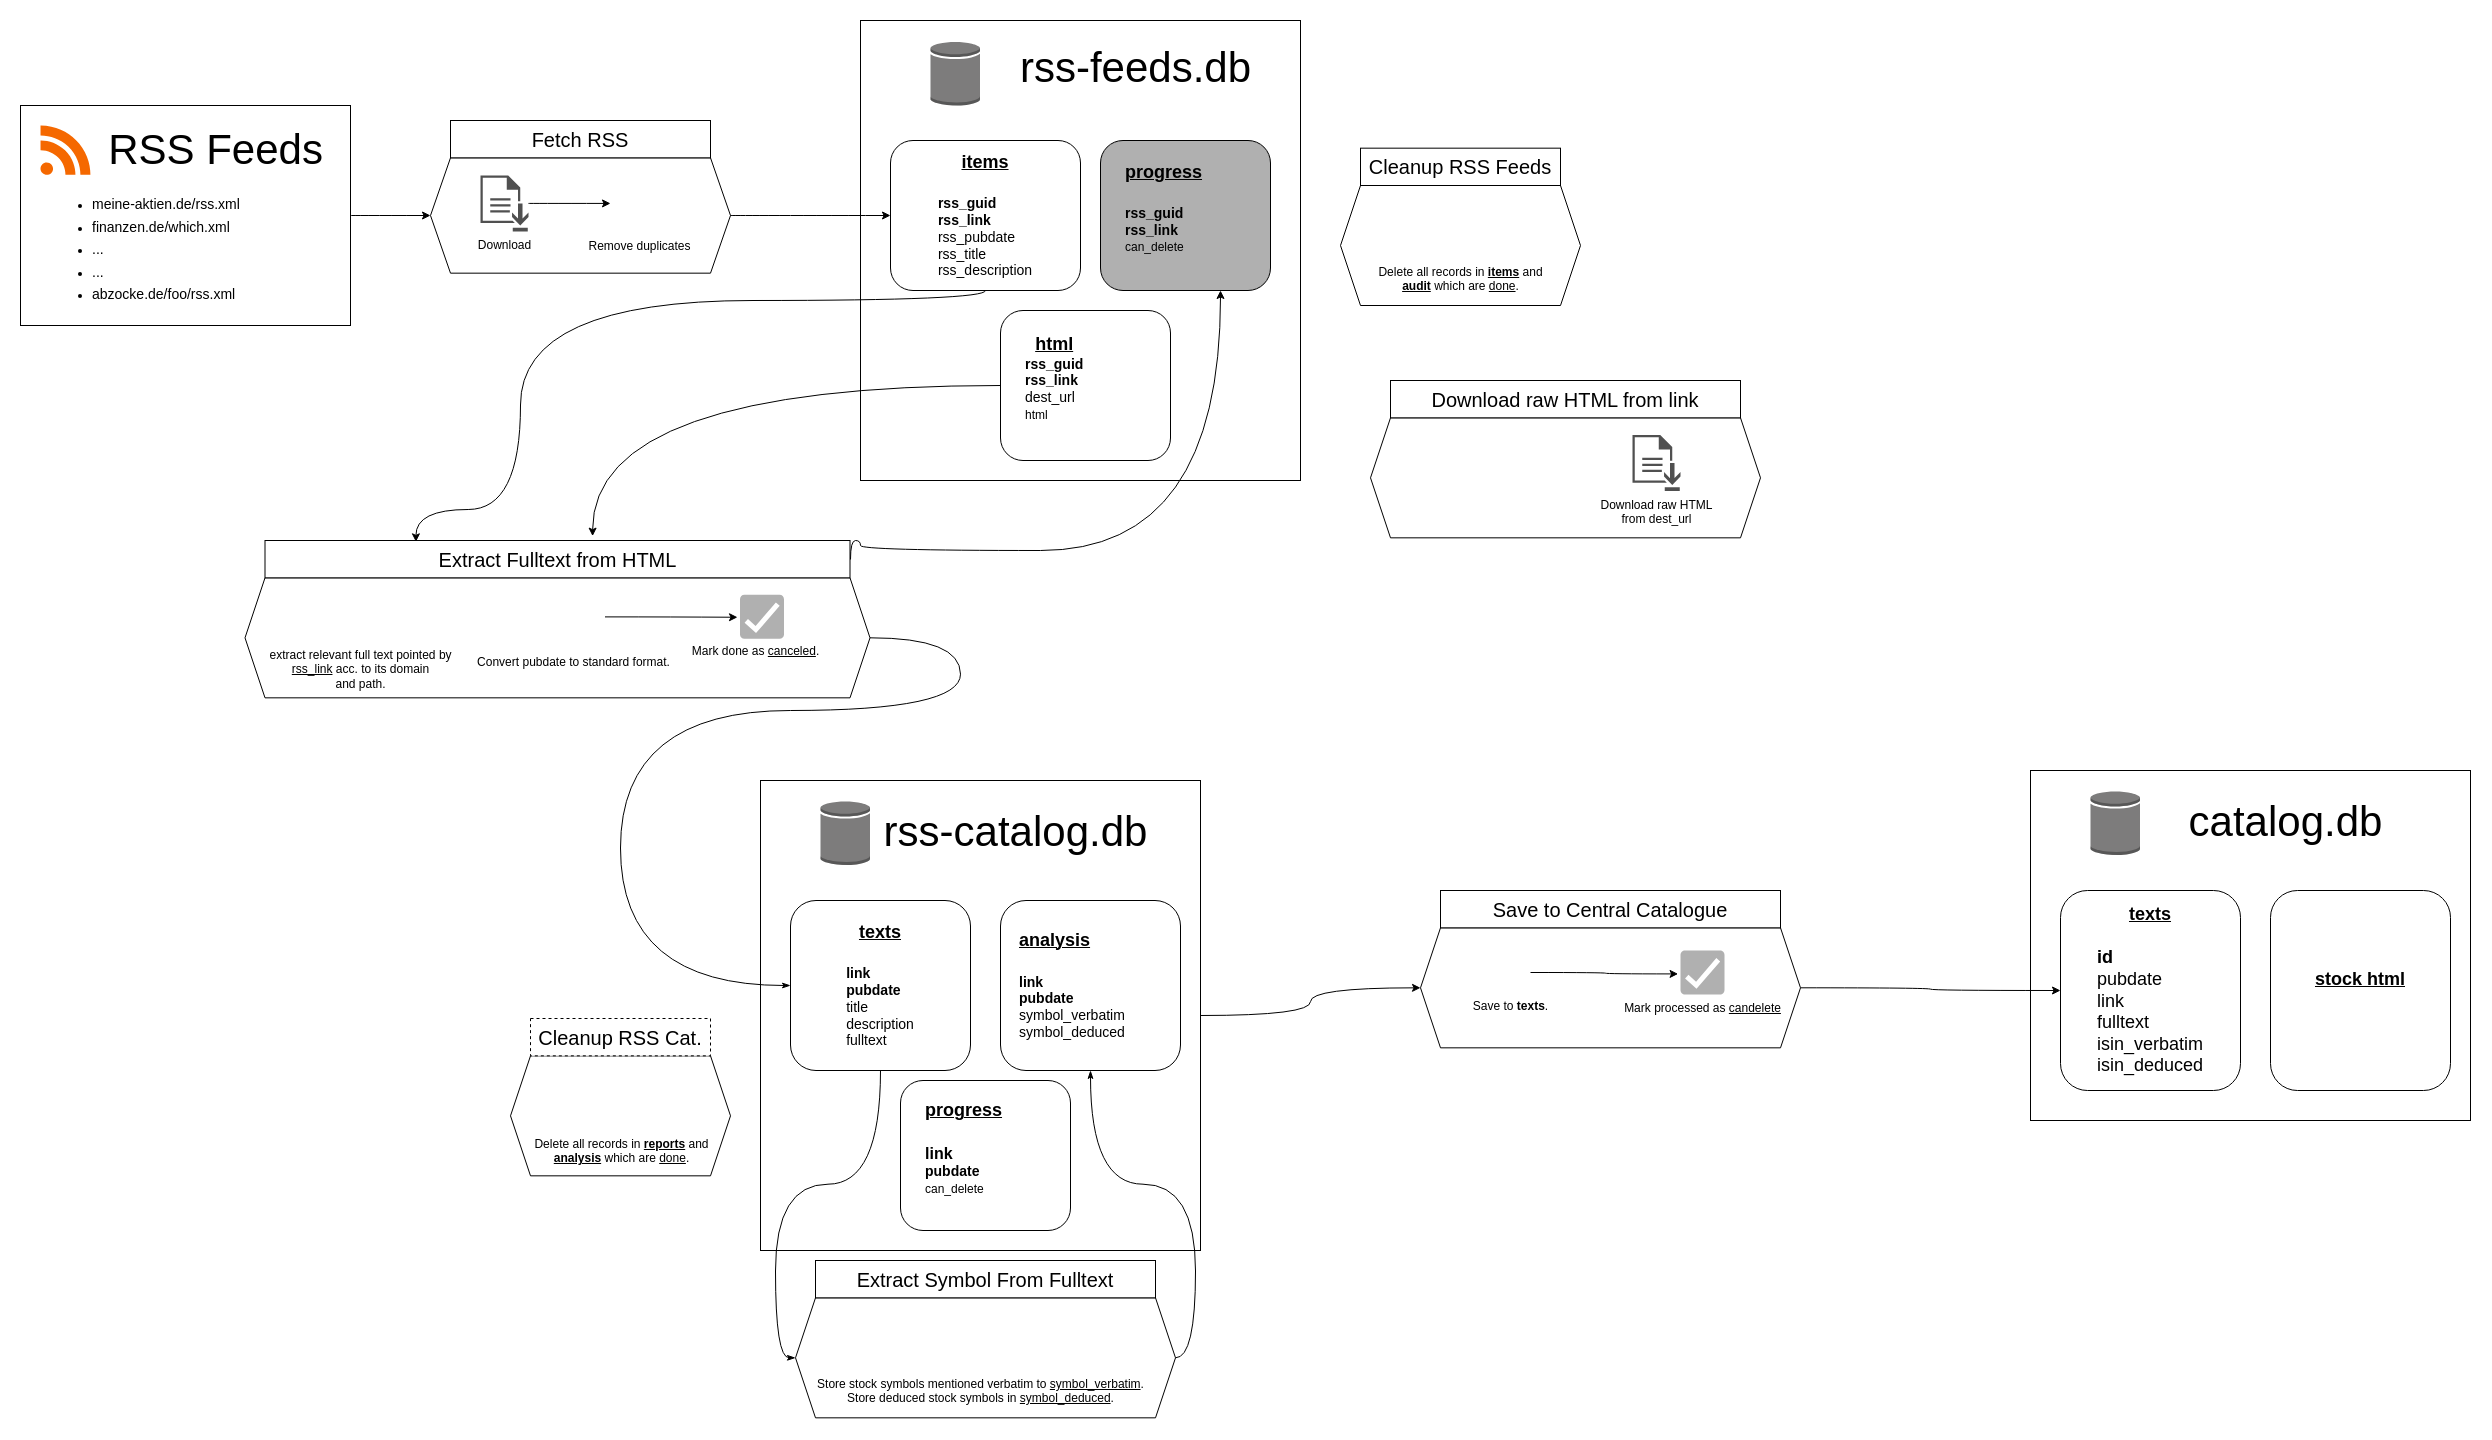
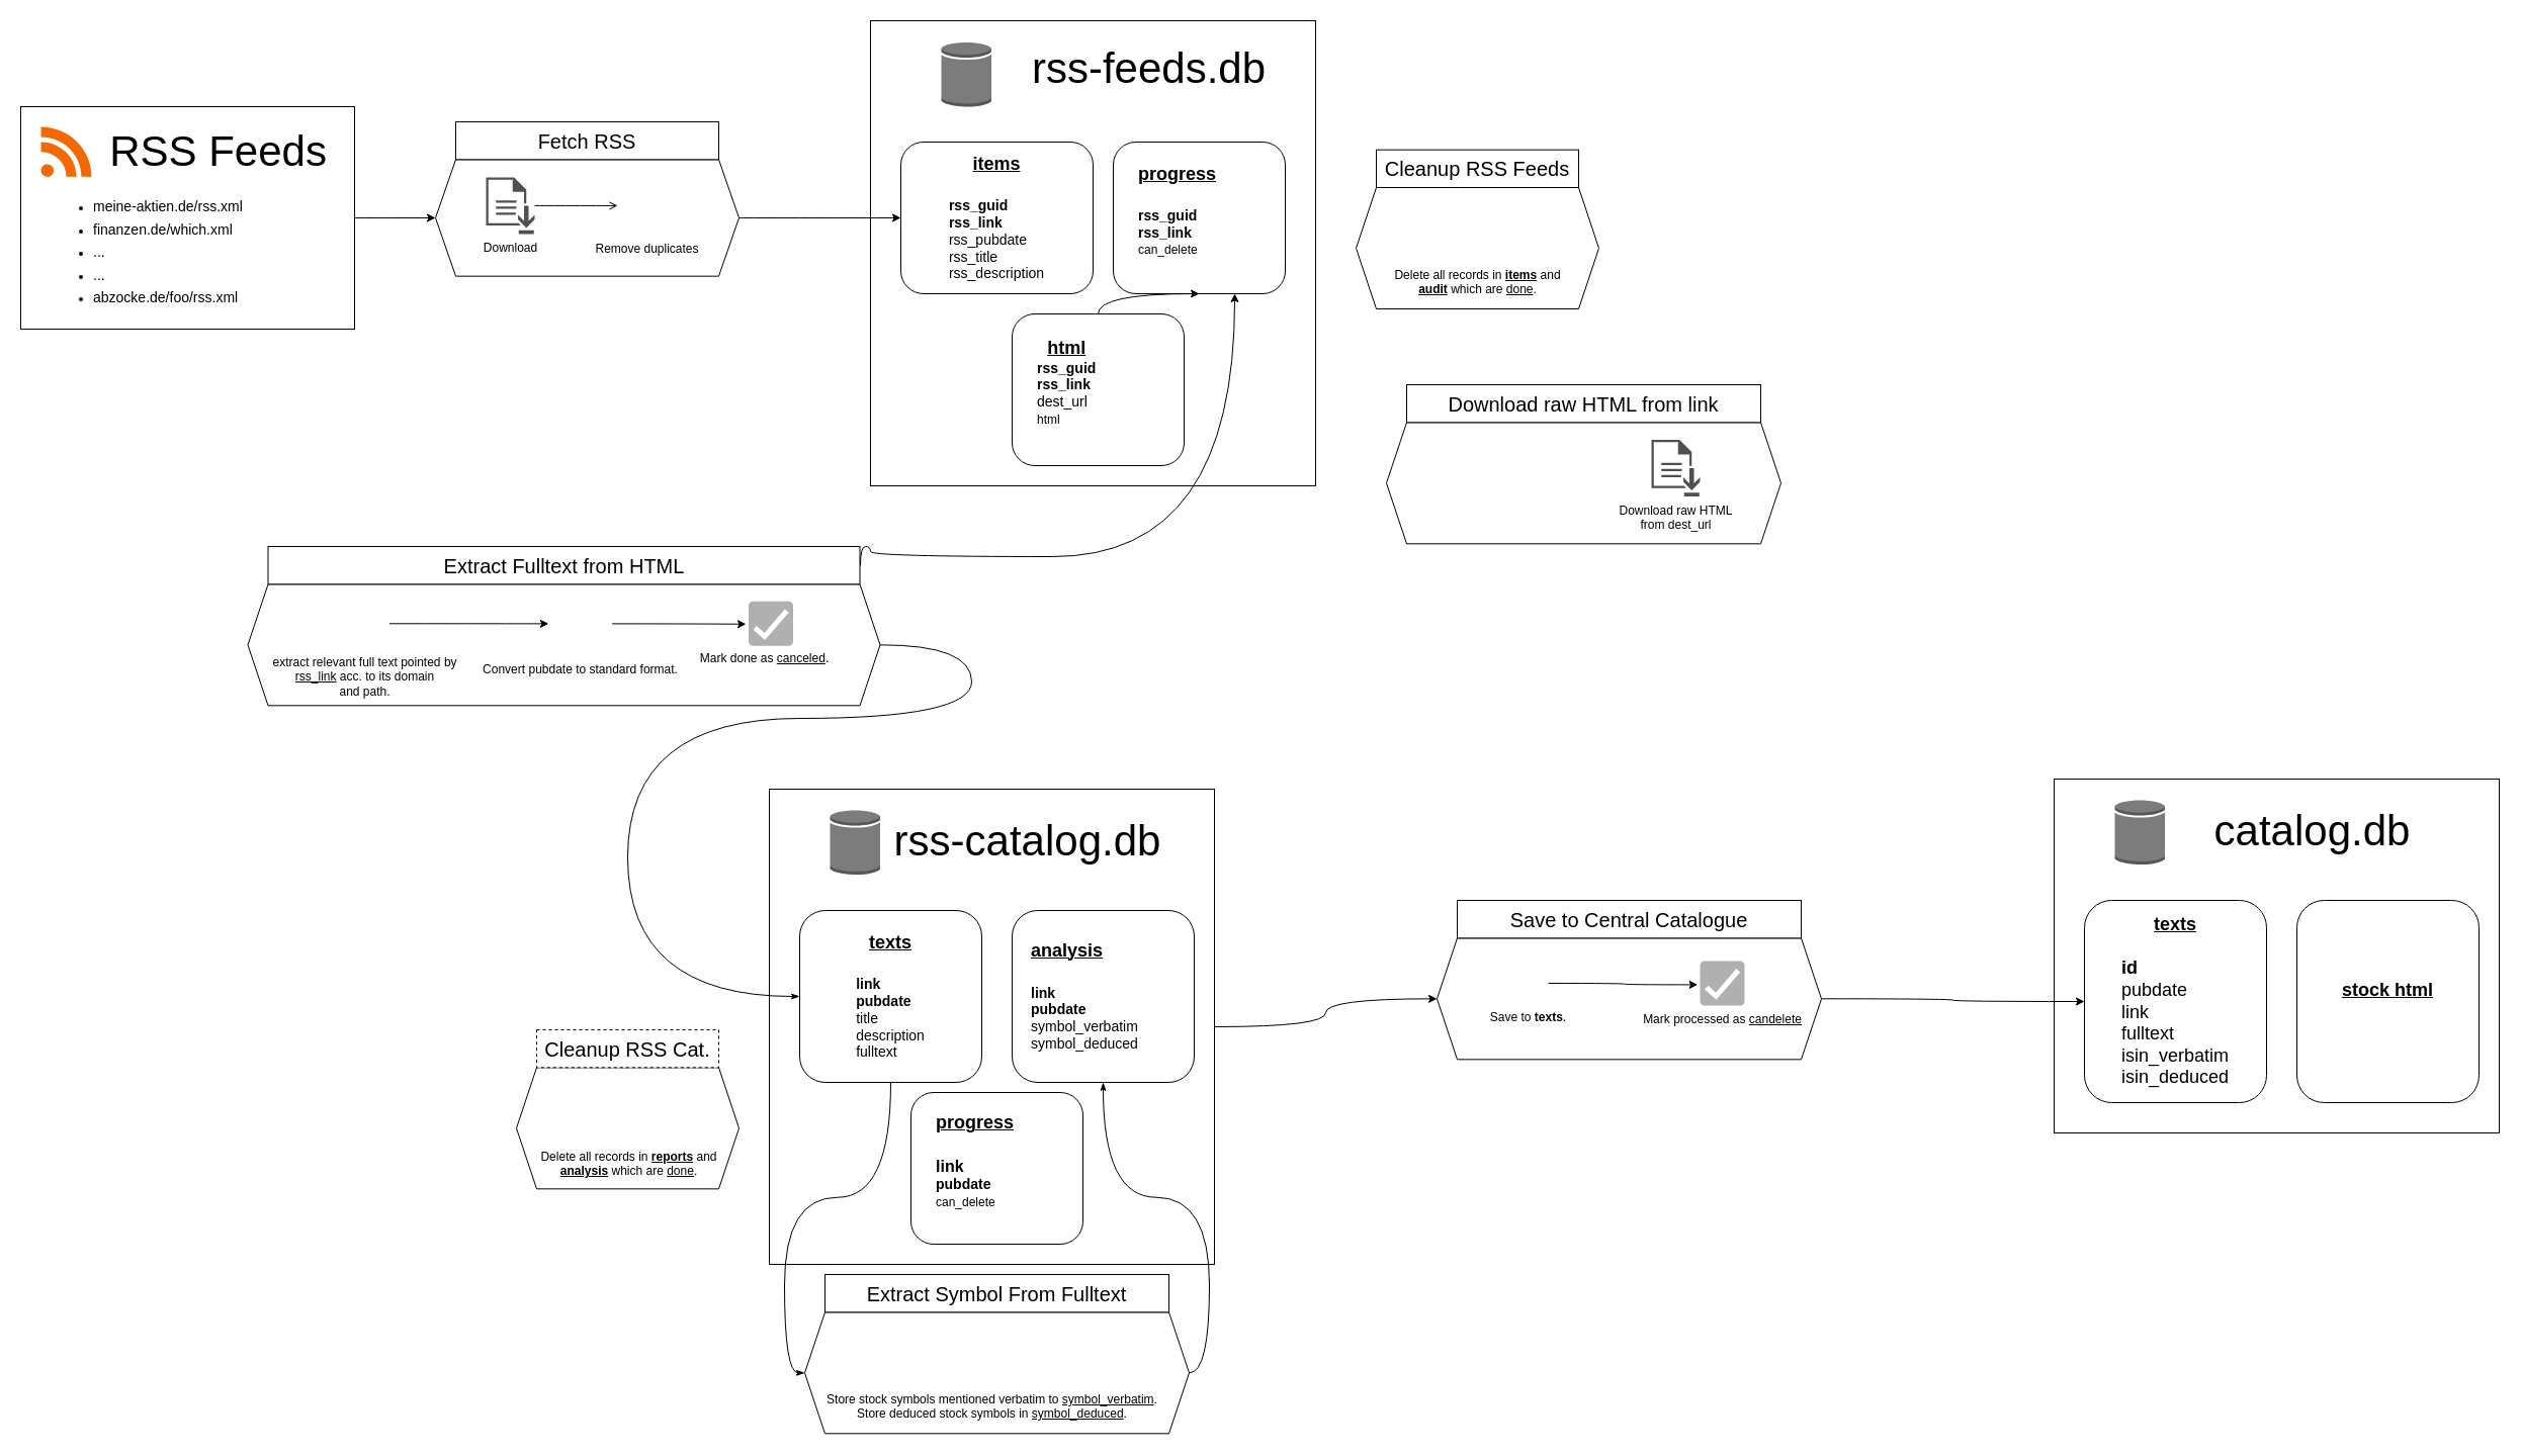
- <mxCell id="13" style="edgeStyle=orthogonalEdgeStyle;curved=1;rounded=0;orthogonalLoop=1;jettySize=auto;html=1;entryX=0;entryY=0.5;entryDx=0;entryDy=0;" parent="1" source="14" target="16" edge="1"><mxGeometry relative="1" as="geometry" /></mxCell>
+ <mxCell id="13" style="edgeStyle=orthogonalEdgeStyle;curved=1;rounded=0;orthogonalLoop=1;jettySize=auto;html=1;entryX=0;entryY=0.5;entryDx=0;entryDy=0;endArrow=open;" parent="1" source="14" target="16" edge="1"><mxGeometry relative="1" as="geometry" /></mxCell>
- <mxCell id="17" value="&lt;div align=&quot;center&quot;&gt;&lt;u&gt;&lt;b&gt;&lt;font style=&quot;font-size: 18px&quot;&gt;progress&lt;/font&gt;&lt;/b&gt;&lt;/u&gt;&lt;/div&gt;&lt;div&gt;&lt;font style=&quot;font-size: 18px&quot;&gt;&lt;b&gt;&lt;br&gt;&lt;/b&gt;&lt;/font&gt;&lt;/div&gt;&lt;div&gt;&lt;b&gt;&lt;font style=&quot;font-size: 14px&quot;&gt;rss_guid&lt;br&gt;&lt;/font&gt;&lt;/b&gt;&lt;/div&gt;&lt;div&gt;&lt;b&gt;&lt;font style=&quot;font-size: 14px&quot;&gt;rss_link&lt;/font&gt;&lt;/b&gt;&lt;/div&gt;&lt;div&gt;can_delete&lt;font style=&quot;font-size: 14px&quot;&gt;&lt;u&gt;&lt;br&gt;&lt;/u&gt;&lt;/font&gt;&lt;/div&gt;&lt;div&gt;&lt;br&gt;&lt;/div&gt;" style="rounded=1;whiteSpace=wrap;html=1;align=left;spacingLeft=23;fillColor=#b0b0b0;" parent="1" vertex="1"><mxGeometry x="1100" y="140" width="170" height="150" as="geometry" /></mxCell>
+ <mxCell id="17" value="&lt;div align=&quot;center&quot;&gt;&lt;u&gt;&lt;b&gt;&lt;font style=&quot;font-size: 18px&quot;&gt;progress&lt;/font&gt;&lt;/b&gt;&lt;/u&gt;&lt;/div&gt;&lt;div&gt;&lt;font style=&quot;font-size: 18px&quot;&gt;&lt;b&gt;&lt;br&gt;&lt;/b&gt;&lt;/font&gt;&lt;/div&gt;&lt;div&gt;&lt;b&gt;&lt;font style=&quot;font-size: 14px&quot;&gt;rss_guid&lt;br&gt;&lt;/font&gt;&lt;/b&gt;&lt;/div&gt;&lt;div&gt;&lt;b&gt;&lt;font style=&quot;font-size: 14px&quot;&gt;rss_link&lt;/font&gt;&lt;/b&gt;&lt;/div&gt;&lt;div&gt;can_delete&lt;font style=&quot;font-size: 14px&quot;&gt;&lt;u&gt;&lt;br&gt;&lt;/u&gt;&lt;/font&gt;&lt;/div&gt;&lt;div&gt;&lt;br&gt;&lt;/div&gt;" style="rounded=1;whiteSpace=wrap;html=1;align=left;spacingLeft=23;" parent="1" vertex="1"><mxGeometry x="1100" y="140" width="170" height="150" as="geometry" /></mxCell>
- <mxCell id="22" style="edgeStyle=orthogonalEdgeStyle;curved=1;rounded=0;orthogonalLoop=1;jettySize=auto;html=1;endArrow=none;endFill=0;startArrow=classic;startFill=1;exitX=0.258;exitY=0.036;exitDx=0;exitDy=0;exitPerimeter=0;" parent="1" source="36" target="9" edge="1"><mxGeometry relative="1" as="geometry"><mxPoint x="914" y="440" as="sourcePoint" /><Array as="points"><mxPoint x="520" y="509" /><mxPoint x="520" y="300" /><mxPoint x="985" y="300" /></Array></mxGeometry></mxCell>
- <mxCell id="59" style="edgeStyle=orthogonalEdgeStyle;curved=1;rounded=0;orthogonalLoop=1;jettySize=auto;html=1;entryX=0.56;entryY=-0.117;entryDx=0;entryDy=0;entryPerimeter=0;" parent="1" source="60" target="36" edge="1"><mxGeometry relative="1" as="geometry" /></mxCell>
+ <mxCell id="59" style="edgeStyle=orthogonalEdgeStyle;curved=1;rounded=0;orthogonalLoop=1;jettySize=auto;html=1;" parent="1" source="60" target="17" edge="1"><mxGeometry relative="1" as="geometry" /></mxCell>
+ <mxCell id="25" style="edgeStyle=orthogonalEdgeStyle;curved=1;rounded=0;orthogonalLoop=1;jettySize=auto;html=1;startArrow=none;startFill=0;endArrow=classic;endFill=1;" parent="1" source="26" target="57" edge="1"><mxGeometry relative="1" as="geometry" /></mxCell>
